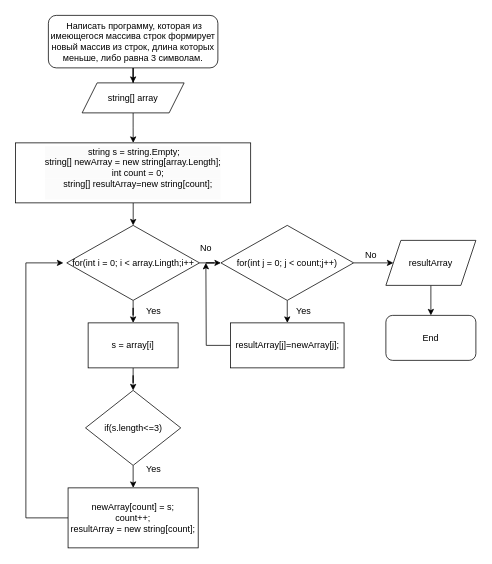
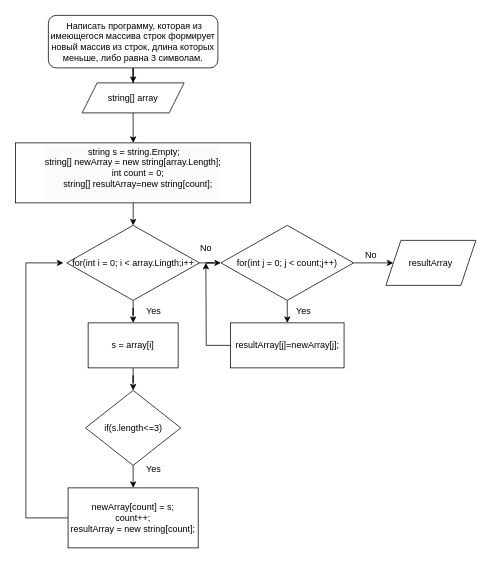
- <mxCell id="22" value="" style="edgeStyle=orthogonalEdgeStyle;rounded=0;orthogonalLoop=1;jettySize=auto;html=1;" edge="1" parent="1" source="23" target="24"><mxGeometry relative="1" as="geometry" /></mxCell>
- <mxCell id="24" value="End" style="rounded=1;whiteSpace=wrap;html=1;" vertex="1" parent="1"><mxGeometry x="514" y="420" width="120" height="60" as="geometry" /></mxCell>
